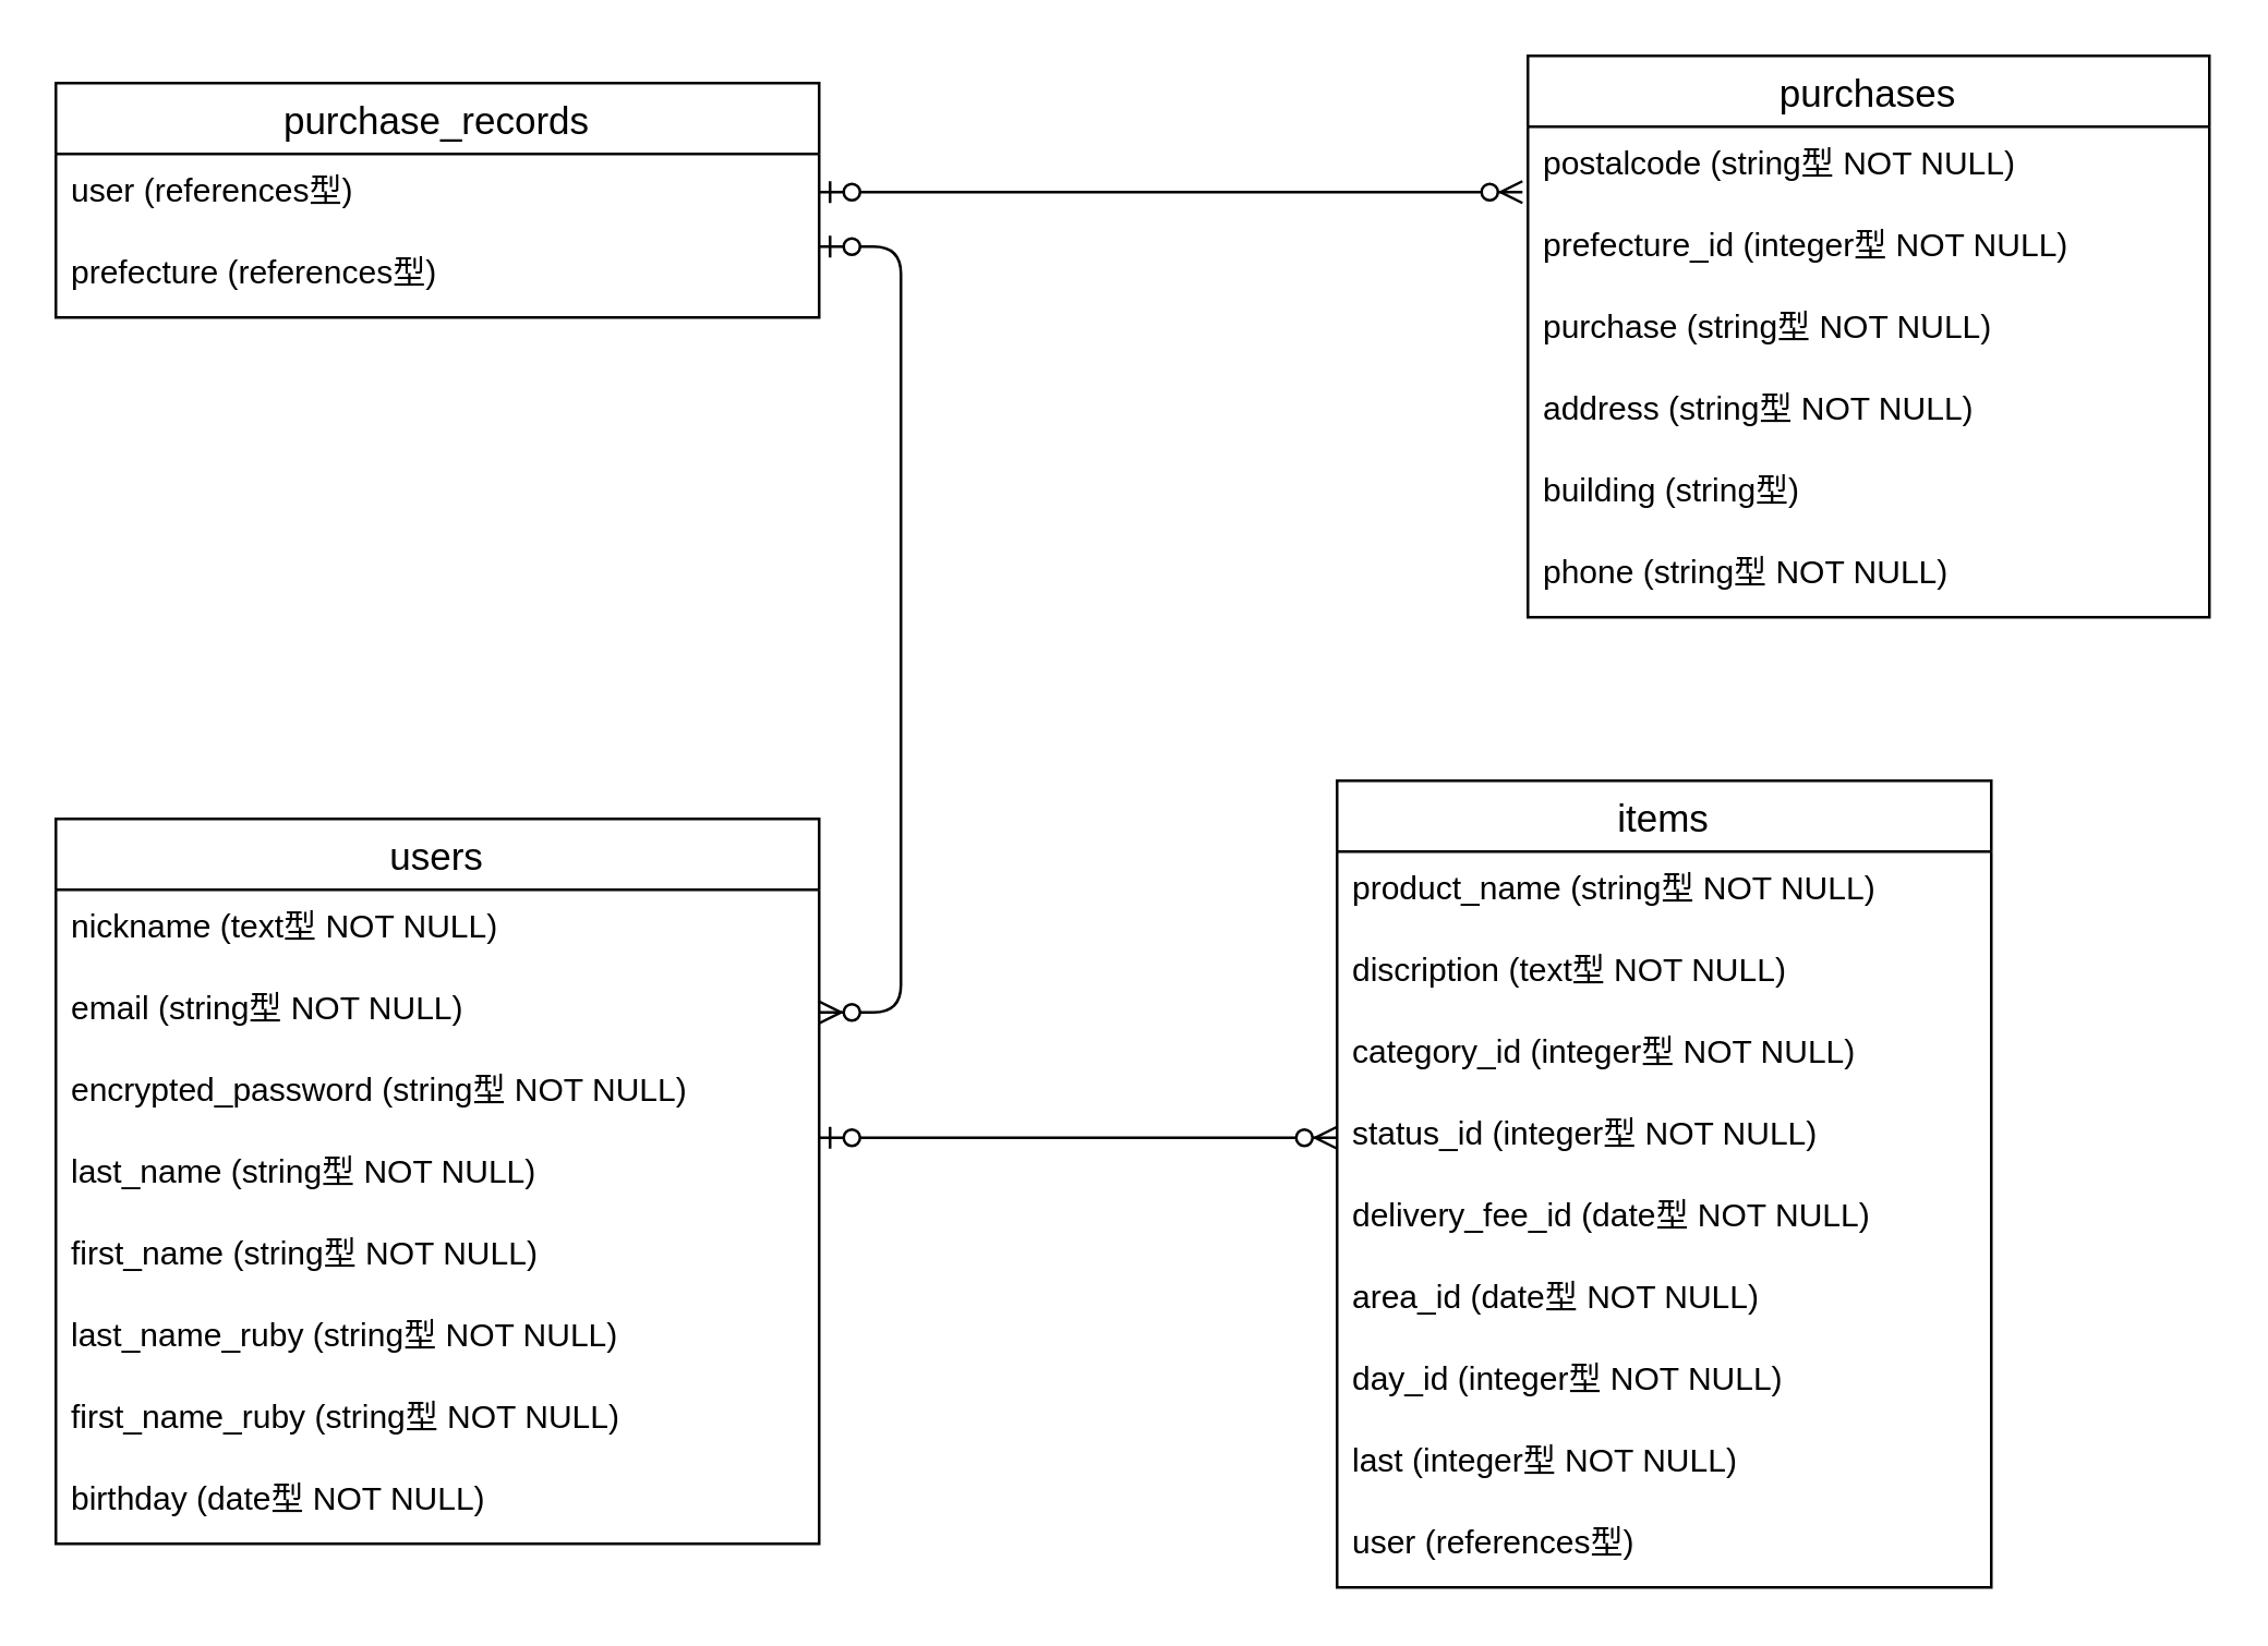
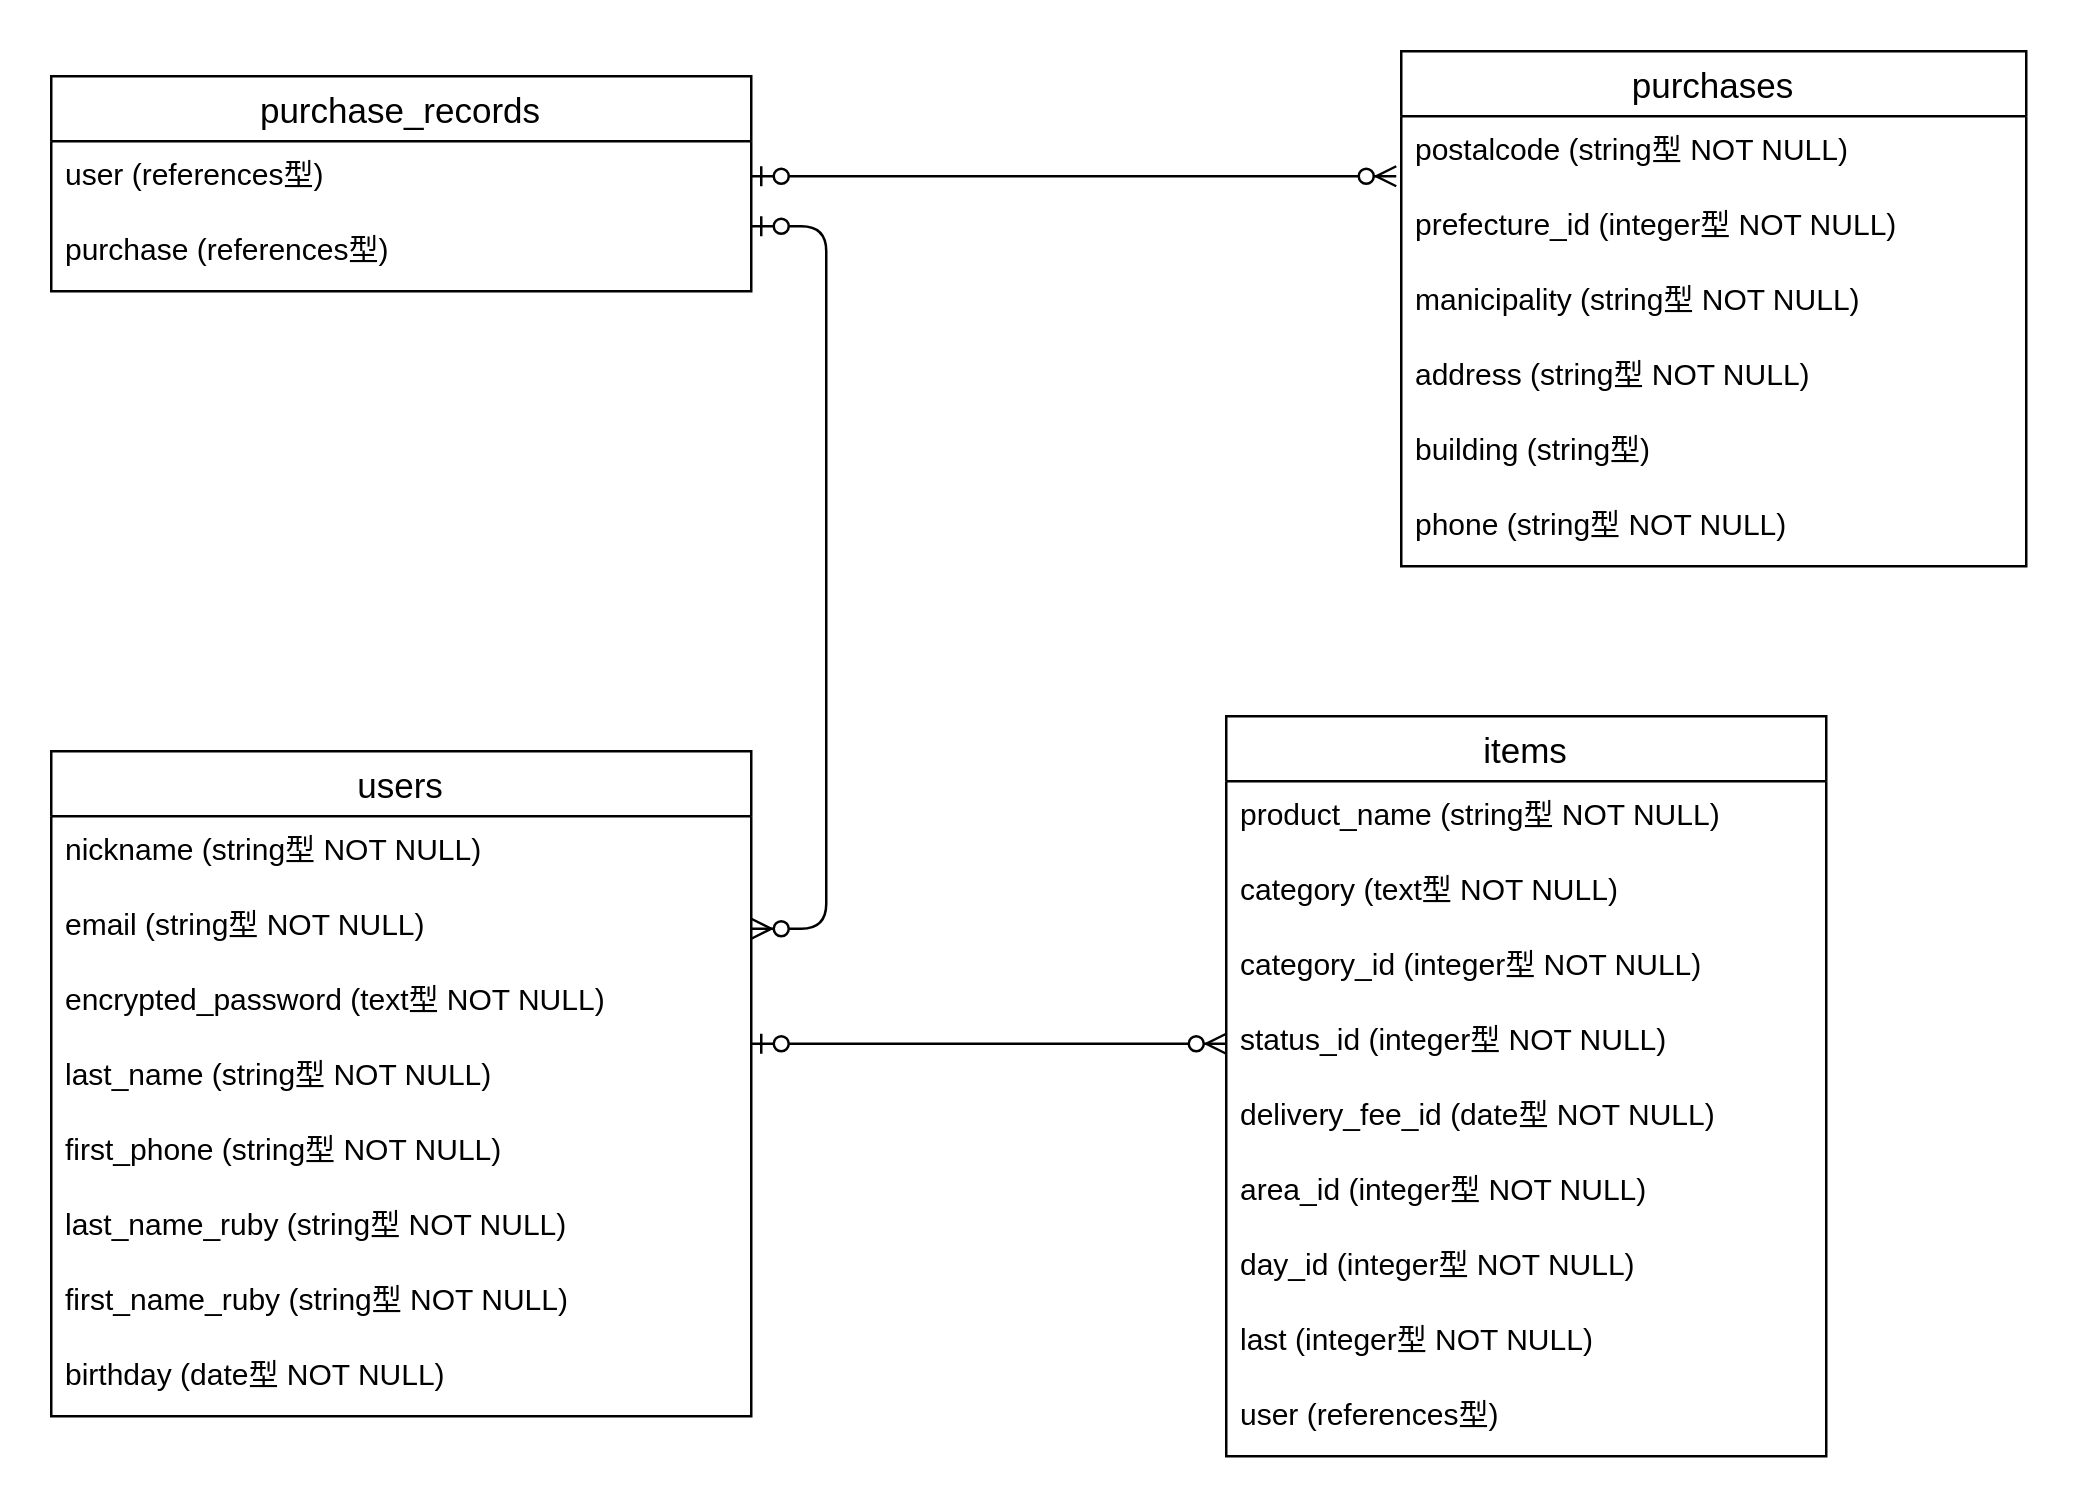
- <mxCell id="30" value="prefecture (references型)" style="text;strokeColor=none;fillColor=none;spacingLeft=4;spacingRight=4;overflow=hidden;rotatable=0;points=[[0,0.5],[1,0.5]];portConstraint=eastwest;fontSize=12;" parent="28" vertex="1"><mxGeometry y="56" width="280" height="30" as="geometry" /></mxCell>
+ <mxCell id="30" value="purchase (references型)" style="text;strokeColor=none;fillColor=none;spacingLeft=4;spacingRight=4;overflow=hidden;rotatable=0;points=[[0,0.5],[1,0.5]];portConstraint=eastwest;fontSize=12;" parent="28" vertex="1"><mxGeometry y="56" width="280" height="30" as="geometry" /></mxCell>
- <mxCell id="24" value="purchase (string型 NOT NULL)" style="text;strokeColor=none;fillColor=none;spacingLeft=4;spacingRight=4;overflow=hidden;rotatable=0;points=[[0,0.5],[1,0.5]];portConstraint=eastwest;fontSize=12;" parent="21" vertex="1"><mxGeometry y="86" width="250" height="30" as="geometry" /></mxCell>
+ <mxCell id="24" value="manicipality (string型 NOT NULL)" style="text;strokeColor=none;fillColor=none;spacingLeft=4;spacingRight=4;overflow=hidden;rotatable=0;points=[[0,0.5],[1,0.5]];portConstraint=eastwest;fontSize=12;" parent="21" vertex="1"><mxGeometry y="86" width="250" height="30" as="geometry" /></mxCell>
- <mxCell id="3" value="nickname (text型 NOT NULL)" style="text;strokeColor=none;fillColor=none;spacingLeft=4;spacingRight=4;overflow=hidden;rotatable=0;points=[[0,0.5],[1,0.5]];portConstraint=eastwest;fontSize=12;" parent="2" vertex="1"><mxGeometry y="26" width="280" height="30" as="geometry" /></mxCell>
+ <mxCell id="3" value="nickname (string型 NOT NULL)" style="text;strokeColor=none;fillColor=none;spacingLeft=4;spacingRight=4;overflow=hidden;rotatable=0;points=[[0,0.5],[1,0.5]];portConstraint=eastwest;fontSize=12;" parent="2" vertex="1"><mxGeometry y="26" width="280" height="30" as="geometry" /></mxCell>
- <mxCell id="13" value="discription (text型 NOT NULL)" style="text;strokeColor=none;fillColor=none;spacingLeft=4;spacingRight=4;overflow=hidden;rotatable=0;points=[[0,0.5],[1,0.5]];portConstraint=eastwest;fontSize=12;" parent="11" vertex="1"><mxGeometry y="56" width="240" height="30" as="geometry" /></mxCell>
+ <mxCell id="13" value="category (text型 NOT NULL)" style="text;strokeColor=none;fillColor=none;spacingLeft=4;spacingRight=4;overflow=hidden;rotatable=0;points=[[0,0.5],[1,0.5]];portConstraint=eastwest;fontSize=12;" parent="11" vertex="1"><mxGeometry y="56" width="240" height="30" as="geometry" /></mxCell>
- <mxCell id="5" value="encrypted_password (string型 NOT NULL)" style="text;strokeColor=none;fillColor=none;spacingLeft=4;spacingRight=4;overflow=hidden;rotatable=0;points=[[0,0.5],[1,0.5]];portConstraint=eastwest;fontSize=12;" parent="2" vertex="1"><mxGeometry y="86" width="280" height="30" as="geometry" /></mxCell>
+ <mxCell id="5" value="encrypted_password (text型 NOT NULL)" style="text;strokeColor=none;fillColor=none;spacingLeft=4;spacingRight=4;overflow=hidden;rotatable=0;points=[[0,0.5],[1,0.5]];portConstraint=eastwest;fontSize=12;" parent="2" vertex="1"><mxGeometry y="86" width="280" height="30" as="geometry" /></mxCell>
- <mxCell id="7" value="first_name (string型 NOT NULL)" style="text;strokeColor=none;fillColor=none;spacingLeft=4;spacingRight=4;overflow=hidden;rotatable=0;points=[[0,0.5],[1,0.5]];portConstraint=eastwest;fontSize=12;" parent="2" vertex="1"><mxGeometry y="146" width="280" height="30" as="geometry" /></mxCell>
+ <mxCell id="7" value="first_phone (string型 NOT NULL)" style="text;strokeColor=none;fillColor=none;spacingLeft=4;spacingRight=4;overflow=hidden;rotatable=0;points=[[0,0.5],[1,0.5]];portConstraint=eastwest;fontSize=12;" parent="2" vertex="1"><mxGeometry y="146" width="280" height="30" as="geometry" /></mxCell>
- <mxCell id="17" value="area_id (date型 NOT NULL)" style="text;strokeColor=none;fillColor=none;spacingLeft=4;spacingRight=4;overflow=hidden;rotatable=0;points=[[0,0.5],[1,0.5]];portConstraint=eastwest;fontSize=12;" parent="11" vertex="1"><mxGeometry y="176" width="240" height="30" as="geometry" /></mxCell>
+ <mxCell id="17" value="area_id (integer型 NOT NULL)" style="text;strokeColor=none;fillColor=none;spacingLeft=4;spacingRight=4;overflow=hidden;rotatable=0;points=[[0,0.5],[1,0.5]];portConstraint=eastwest;fontSize=12;" parent="11" vertex="1"><mxGeometry y="176" width="240" height="30" as="geometry" /></mxCell>
